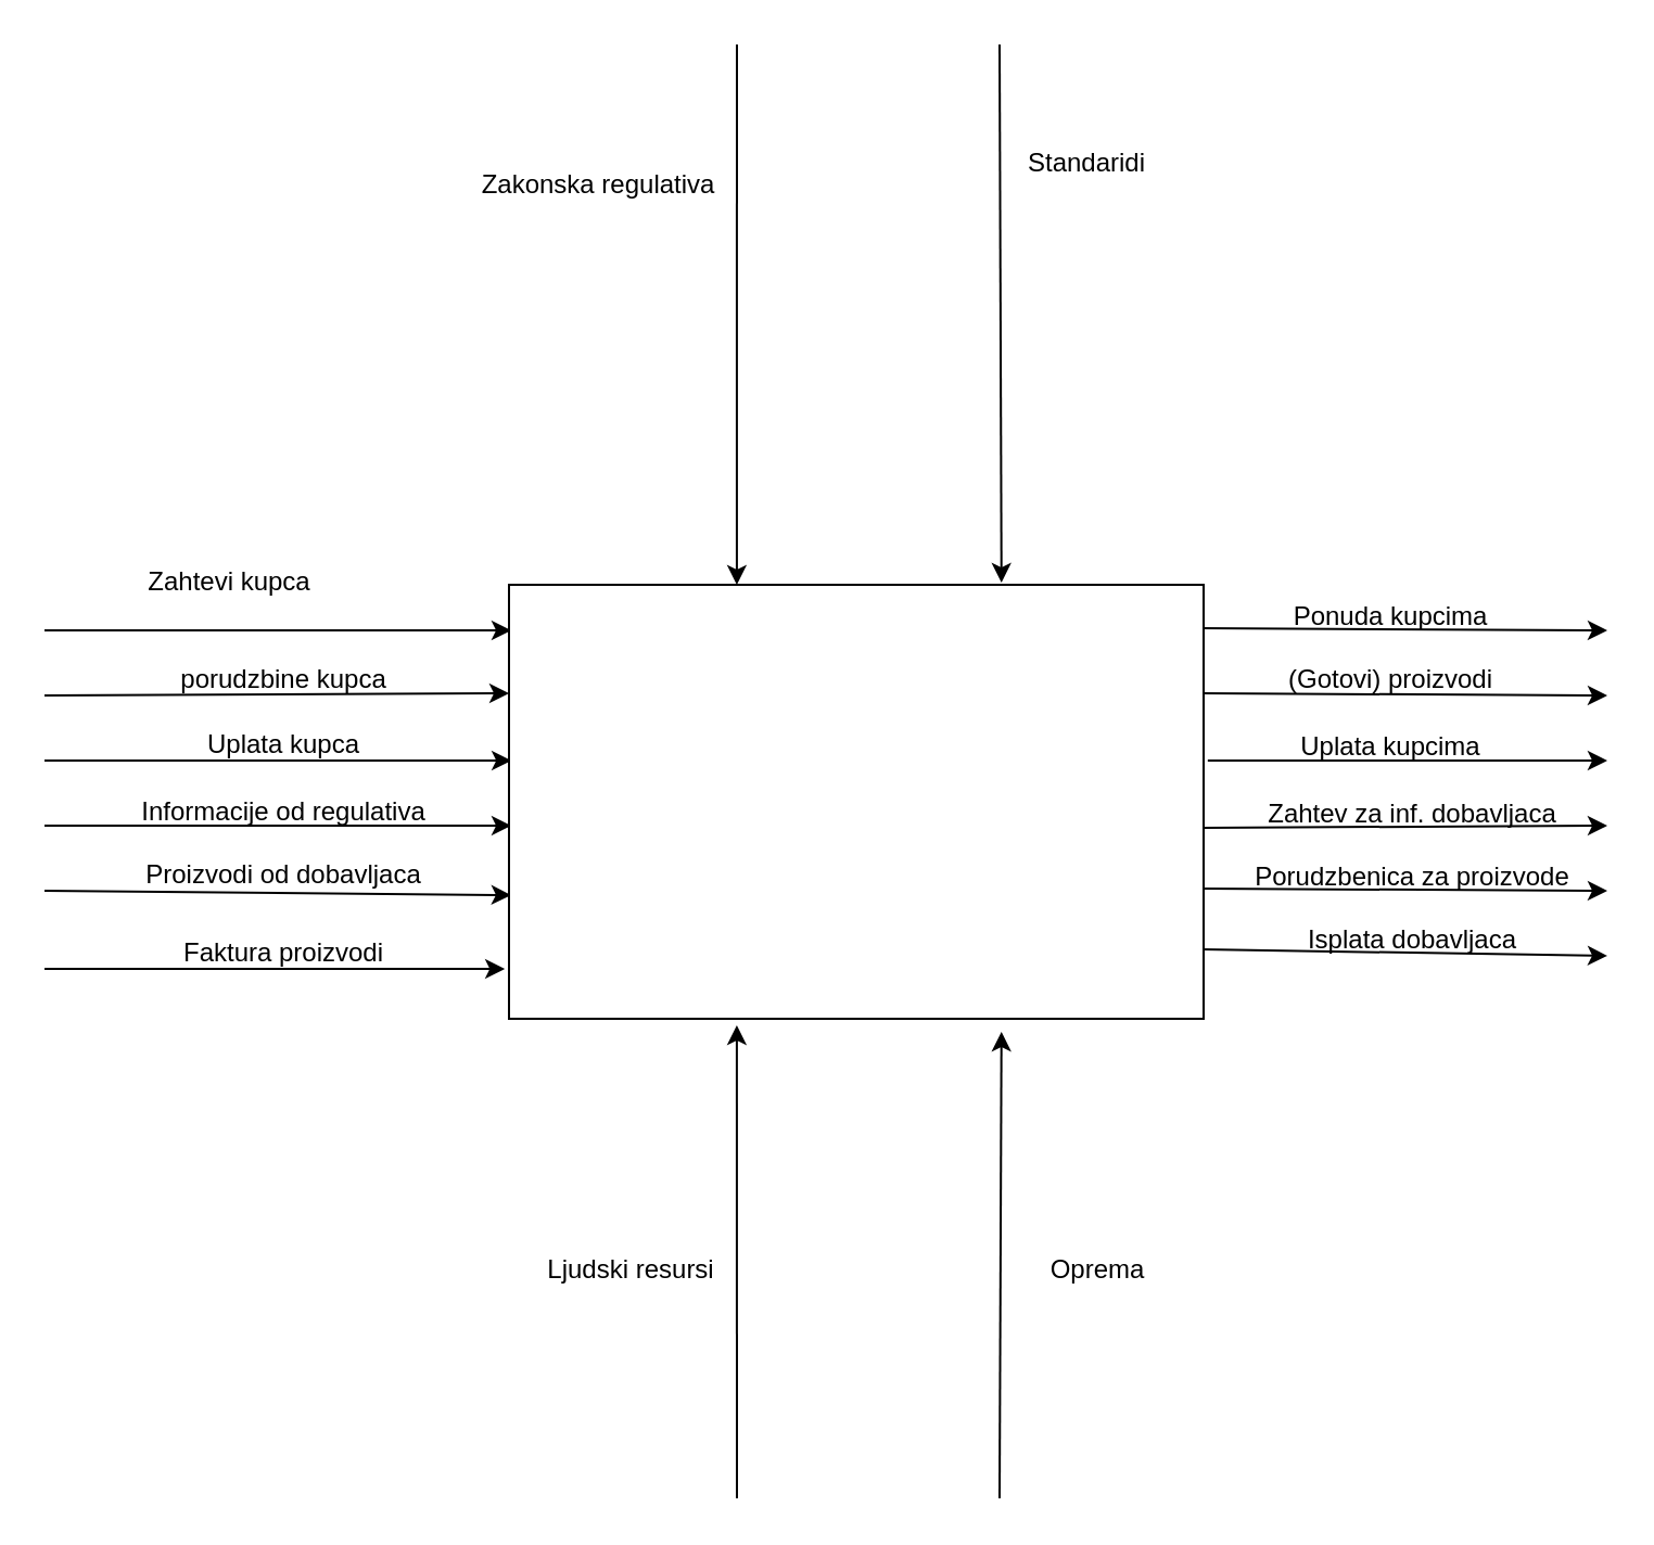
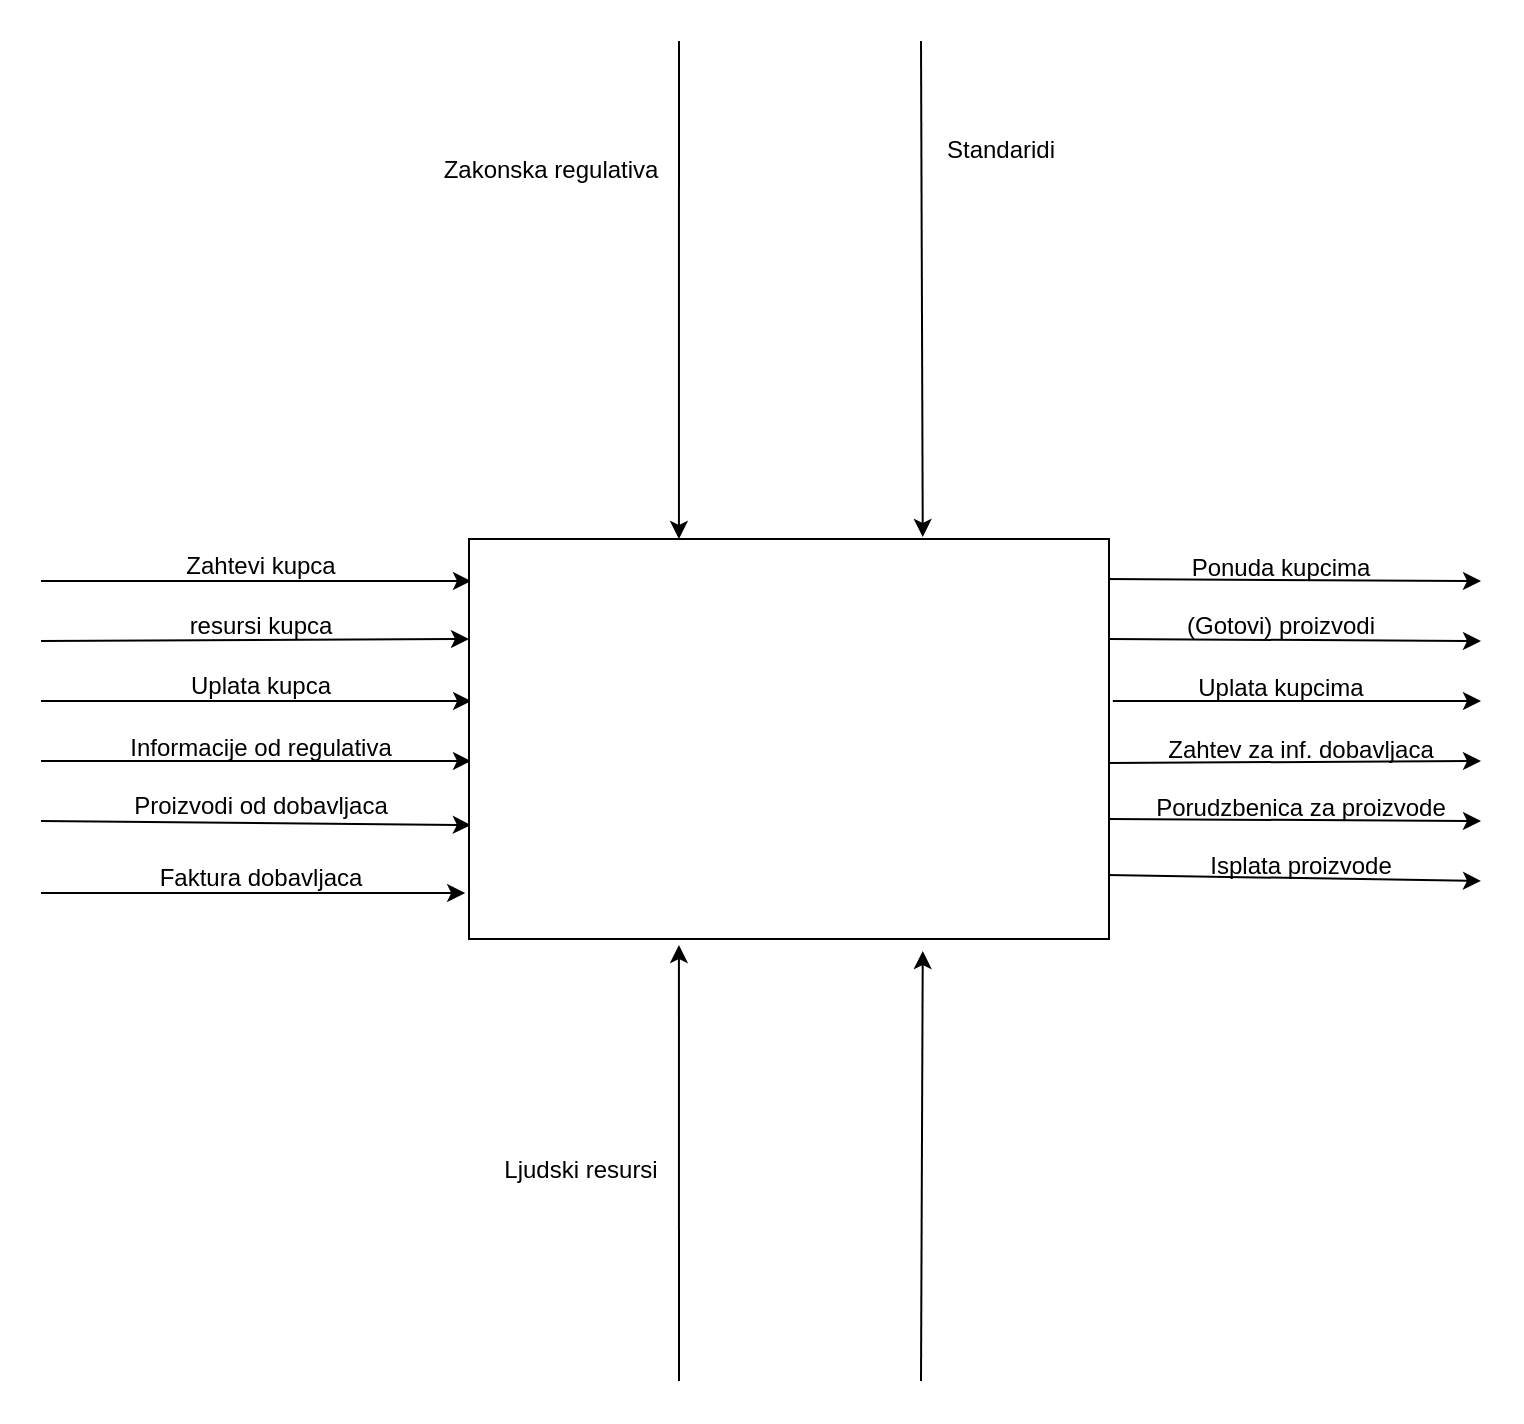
- <mxCell id="29" value="Zahtevi kupca" style="text;html=1;align=center;verticalAlign=middle;resizable=0;points=[];autosize=1;strokeColor=none;fillColor=none;" vertex="1" parent="1"><mxGeometry x="55" y="253" width="100" height="30" as="geometry" /></mxCell>
+ <mxCell id="29" value="Zahtevi kupca" style="text;html=1;align=center;verticalAlign=middle;resizable=0;points=[];autosize=1;strokeColor=none;fillColor=none;" vertex="1" parent="1"><mxGeometry x="80" y="268" width="100" height="30" as="geometry" /></mxCell>
- <mxCell id="30" value="porudzbine kupca" style="text;html=1;align=center;verticalAlign=middle;resizable=0;points=[];autosize=1;strokeColor=none;fillColor=none;" vertex="1" parent="1"><mxGeometry x="70" y="298" width="120" height="30" as="geometry" /></mxCell>
+ <mxCell id="30" value="resursi kupca" style="text;html=1;align=center;verticalAlign=middle;resizable=0;points=[];autosize=1;strokeColor=none;fillColor=none;" vertex="1" parent="1"><mxGeometry x="70" y="298" width="120" height="30" as="geometry" /></mxCell>
- <mxCell id="17" value="Isplata dobavljaca" style="text;html=1;align=center;verticalAlign=middle;resizable=0;points=[];autosize=1;strokeColor=none;fillColor=none;" vertex="1" parent="1"><mxGeometry x="590" y="418" width="120" height="30" as="geometry" /></mxCell>
+ <mxCell id="17" value="Isplata proizvode" style="text;html=1;align=center;verticalAlign=middle;resizable=0;points=[];autosize=1;strokeColor=none;fillColor=none;" vertex="1" parent="1"><mxGeometry x="590" y="418" width="120" height="30" as="geometry" /></mxCell>
- <mxCell id="34" value="Faktura proizvodi" style="text;html=1;align=center;verticalAlign=middle;resizable=0;points=[];autosize=1;strokeColor=none;fillColor=none;" vertex="1" parent="1"><mxGeometry x="70" y="424" width="120" height="30" as="geometry" /></mxCell>
+ <mxCell id="34" value="Faktura dobavljaca" style="text;html=1;align=center;verticalAlign=middle;resizable=0;points=[];autosize=1;strokeColor=none;fillColor=none;" vertex="1" parent="1"><mxGeometry x="70" y="424" width="120" height="30" as="geometry" /></mxCell>
- <mxCell id="36" value="Oprema" style="text;html=1;align=center;verticalAlign=middle;resizable=0;points=[];autosize=1;strokeColor=none;fillColor=none;" vertex="1" parent="1"><mxGeometry x="470" y="570" width="70" height="30" as="geometry" /></mxCell>
